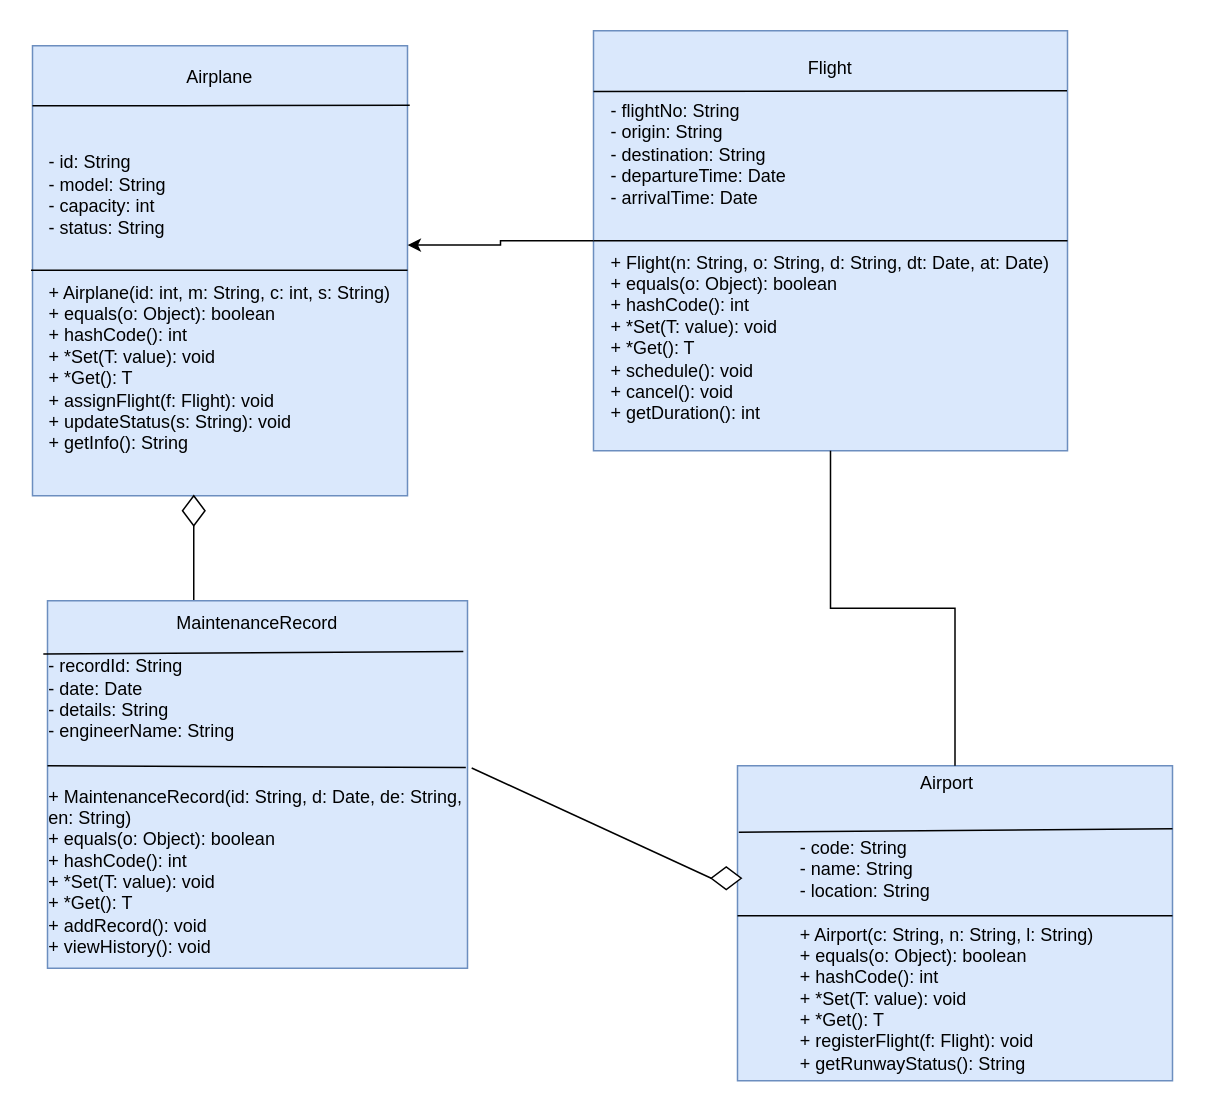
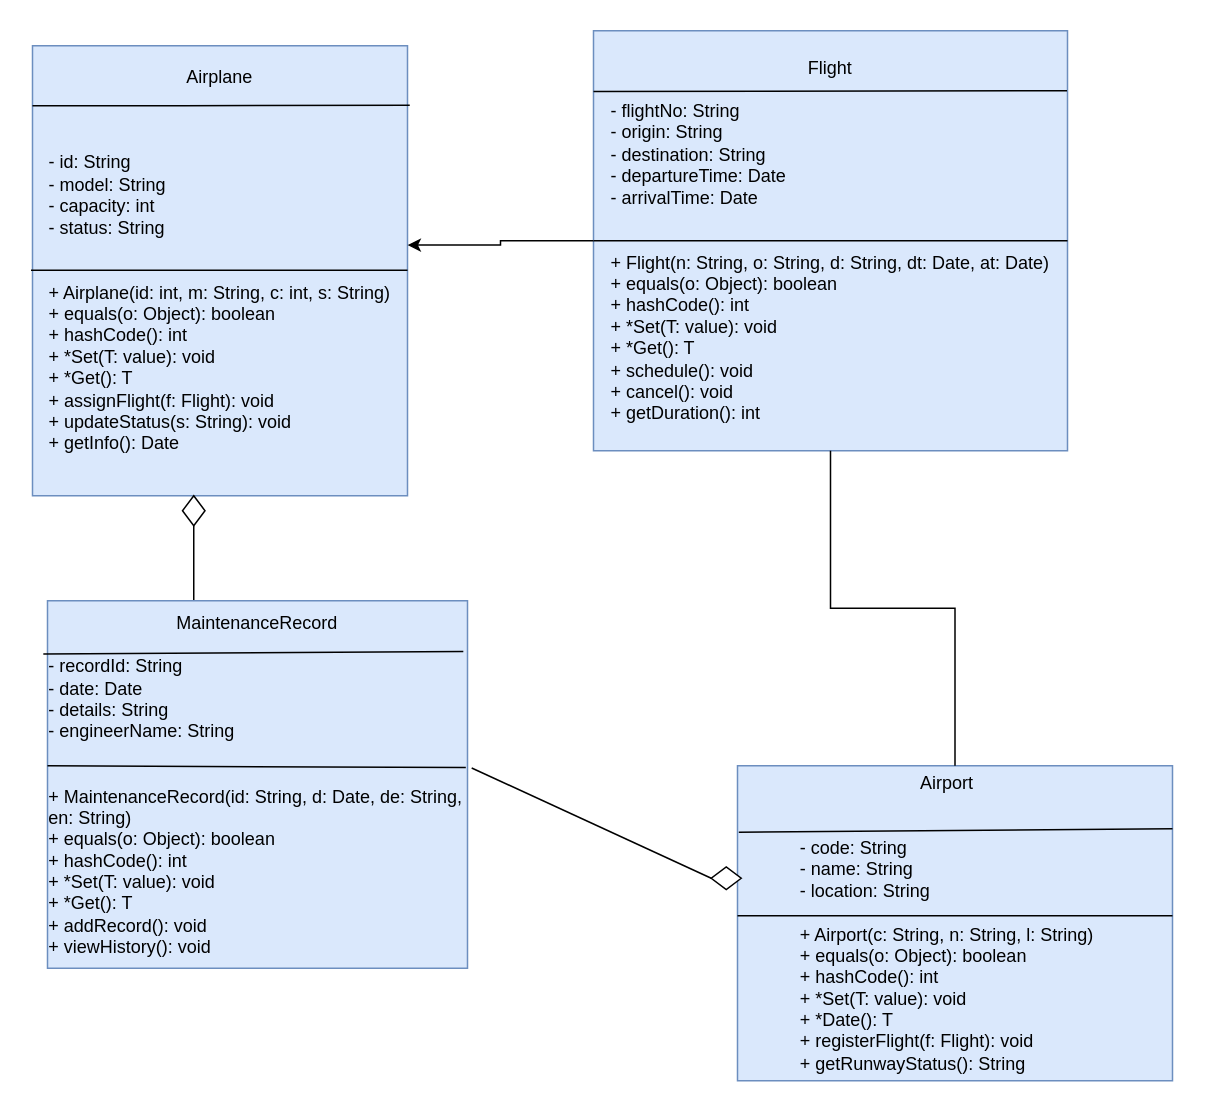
- <mxCell id="3" value="&lt;div&gt;Airplane&lt;/div&gt;&lt;div&gt;&lt;br&gt;&lt;/div&gt;&lt;div&gt;&lt;br&gt;&lt;/div&gt;&lt;div&gt;&lt;br&gt;&lt;/div&gt;&lt;div style=&quot;text-align: left;&quot;&gt;- id: String&lt;/div&gt;&lt;div style=&quot;text-align: left;&quot;&gt;- model: String&lt;/div&gt;&lt;div style=&quot;text-align: left;&quot;&gt;- capacity: int&lt;/div&gt;&lt;div style=&quot;text-align: left;&quot;&gt;- status: String&lt;/div&gt;&lt;div style=&quot;text-align: left;&quot;&gt;&lt;br&gt;&lt;/div&gt;&lt;div style=&quot;text-align: left;&quot;&gt;&lt;br&gt;&lt;/div&gt;&lt;div style=&quot;text-align: left;&quot;&gt;+ Airplane(id: int, m: String, c: int, s: String)&lt;/div&gt;&lt;div style=&quot;text-align: left;&quot;&gt;+ equals(o: Object): boolean&lt;/div&gt;&lt;div style=&quot;text-align: left;&quot;&gt;+ hashCode(): int&lt;/div&gt;&lt;div style=&quot;text-align: left;&quot;&gt;+ *Set(T: value): void&lt;/div&gt;&lt;div style=&quot;text-align: left;&quot;&gt;+ *Get(): T&lt;/div&gt;&lt;div style=&quot;text-align: left;&quot;&gt;+ assignFlight(f: Flight): void&lt;/div&gt;&lt;div style=&quot;text-align: left;&quot;&gt;+ updateStatus(s: String): void&lt;/div&gt;&lt;div style=&quot;text-align: left;&quot;&gt;+ getInfo(): String&lt;/div&gt;&lt;div&gt;&lt;br&gt;&lt;/div&gt;" style="rounded=0;whiteSpace=wrap;html=1;fillColor=#dae8fc;strokeColor=#6c8ebf;fontSize=12;" parent="1" vertex="1"><mxGeometry x="21" y="30" width="250" height="300" as="geometry" /></mxCell>
+ <mxCell id="3" value="&lt;div&gt;Airplane&lt;/div&gt;&lt;div&gt;&lt;br&gt;&lt;/div&gt;&lt;div&gt;&lt;br&gt;&lt;/div&gt;&lt;div&gt;&lt;br&gt;&lt;/div&gt;&lt;div style=&quot;text-align: left;&quot;&gt;- id: String&lt;/div&gt;&lt;div style=&quot;text-align: left;&quot;&gt;- model: String&lt;/div&gt;&lt;div style=&quot;text-align: left;&quot;&gt;- capacity: int&lt;/div&gt;&lt;div style=&quot;text-align: left;&quot;&gt;- status: String&lt;/div&gt;&lt;div style=&quot;text-align: left;&quot;&gt;&lt;br&gt;&lt;/div&gt;&lt;div style=&quot;text-align: left;&quot;&gt;&lt;br&gt;&lt;/div&gt;&lt;div style=&quot;text-align: left;&quot;&gt;+ Airplane(id: int, m: String, c: int, s: String)&lt;/div&gt;&lt;div style=&quot;text-align: left;&quot;&gt;+ equals(o: Object): boolean&lt;/div&gt;&lt;div style=&quot;text-align: left;&quot;&gt;+ hashCode(): int&lt;/div&gt;&lt;div style=&quot;text-align: left;&quot;&gt;+ *Set(T: value): void&lt;/div&gt;&lt;div style=&quot;text-align: left;&quot;&gt;+ *Get(): T&lt;/div&gt;&lt;div style=&quot;text-align: left;&quot;&gt;+ assignFlight(f: Flight): void&lt;/div&gt;&lt;div style=&quot;text-align: left;&quot;&gt;+ updateStatus(s: String): void&lt;/div&gt;&lt;div style=&quot;text-align: left;&quot;&gt;+ getInfo(): Date&lt;/div&gt;&lt;div&gt;&lt;br&gt;&lt;/div&gt;" style="rounded=0;whiteSpace=wrap;html=1;fillColor=#dae8fc;strokeColor=#6c8ebf;fontSize=12;" parent="1" vertex="1"><mxGeometry x="21" y="30" width="250" height="300" as="geometry" /></mxCell>
- <mxCell id="5" value="&lt;blockquote style=&quot;margin: 0 0 0 40px; border: none; padding: 0px;&quot;&gt;&lt;div style=&quot;text-align: center;&quot;&gt;&lt;br&gt;&lt;/div&gt;&lt;div style=&quot;text-align: center;&quot;&gt;Airport&lt;/div&gt;&lt;div&gt;&lt;br&gt;&lt;/div&gt;&lt;div&gt;&lt;br&gt;&lt;/div&gt;&lt;div&gt;- code: String&lt;/div&gt;&lt;div&gt;- name: String&lt;/div&gt;&lt;div&gt;- location: String&lt;/div&gt;&lt;div&gt;&lt;br&gt;&lt;/div&gt;&lt;div&gt;&lt;div&gt;+ Airport(c: String, n: String, l: String)&lt;/div&gt;&lt;div&gt;+ equals(o: Object): boolean&lt;/div&gt;&lt;div&gt;+ hashCode(): int&lt;/div&gt;&lt;/div&gt;&lt;div&gt;&lt;div&gt;+ *Set(T: value): void&lt;/div&gt;&lt;div&gt;+ *Get(): T&lt;/div&gt;&lt;/div&gt;&lt;div&gt;+ registerFlight(f: Flight): void&lt;/div&gt;&lt;div&gt;+ getRunwayStatus(): String&lt;/div&gt;&lt;/blockquote&gt;&lt;div&gt;&lt;br&gt;&lt;/div&gt;" style="rounded=0;whiteSpace=wrap;html=1;fillColor=#dae8fc;strokeColor=#6c8ebf;fontSize=12;align=left;" parent="1" vertex="1"><mxGeometry x="491" y="510" width="290" height="210" as="geometry" /></mxCell>
+ <mxCell id="5" value="&lt;blockquote style=&quot;margin: 0 0 0 40px; border: none; padding: 0px;&quot;&gt;&lt;div style=&quot;text-align: center;&quot;&gt;&lt;br&gt;&lt;/div&gt;&lt;div style=&quot;text-align: center;&quot;&gt;Airport&lt;/div&gt;&lt;div&gt;&lt;br&gt;&lt;/div&gt;&lt;div&gt;&lt;br&gt;&lt;/div&gt;&lt;div&gt;- code: String&lt;/div&gt;&lt;div&gt;- name: String&lt;/div&gt;&lt;div&gt;- location: String&lt;/div&gt;&lt;div&gt;&lt;br&gt;&lt;/div&gt;&lt;div&gt;&lt;div&gt;+ Airport(c: String, n: String, l: String)&lt;/div&gt;&lt;div&gt;+ equals(o: Object): boolean&lt;/div&gt;&lt;div&gt;+ hashCode(): int&lt;/div&gt;&lt;/div&gt;&lt;div&gt;&lt;div&gt;+ *Set(T: value): void&lt;/div&gt;&lt;div&gt;+ *Date(): T&lt;/div&gt;&lt;/div&gt;&lt;div&gt;+ registerFlight(f: Flight): void&lt;/div&gt;&lt;div&gt;+ getRunwayStatus(): String&lt;/div&gt;&lt;/blockquote&gt;&lt;div&gt;&lt;br&gt;&lt;/div&gt;" style="rounded=0;whiteSpace=wrap;html=1;fillColor=#dae8fc;strokeColor=#6c8ebf;fontSize=12;align=left;" parent="1" vertex="1"><mxGeometry x="491" y="510" width="290" height="210" as="geometry" /></mxCell>
